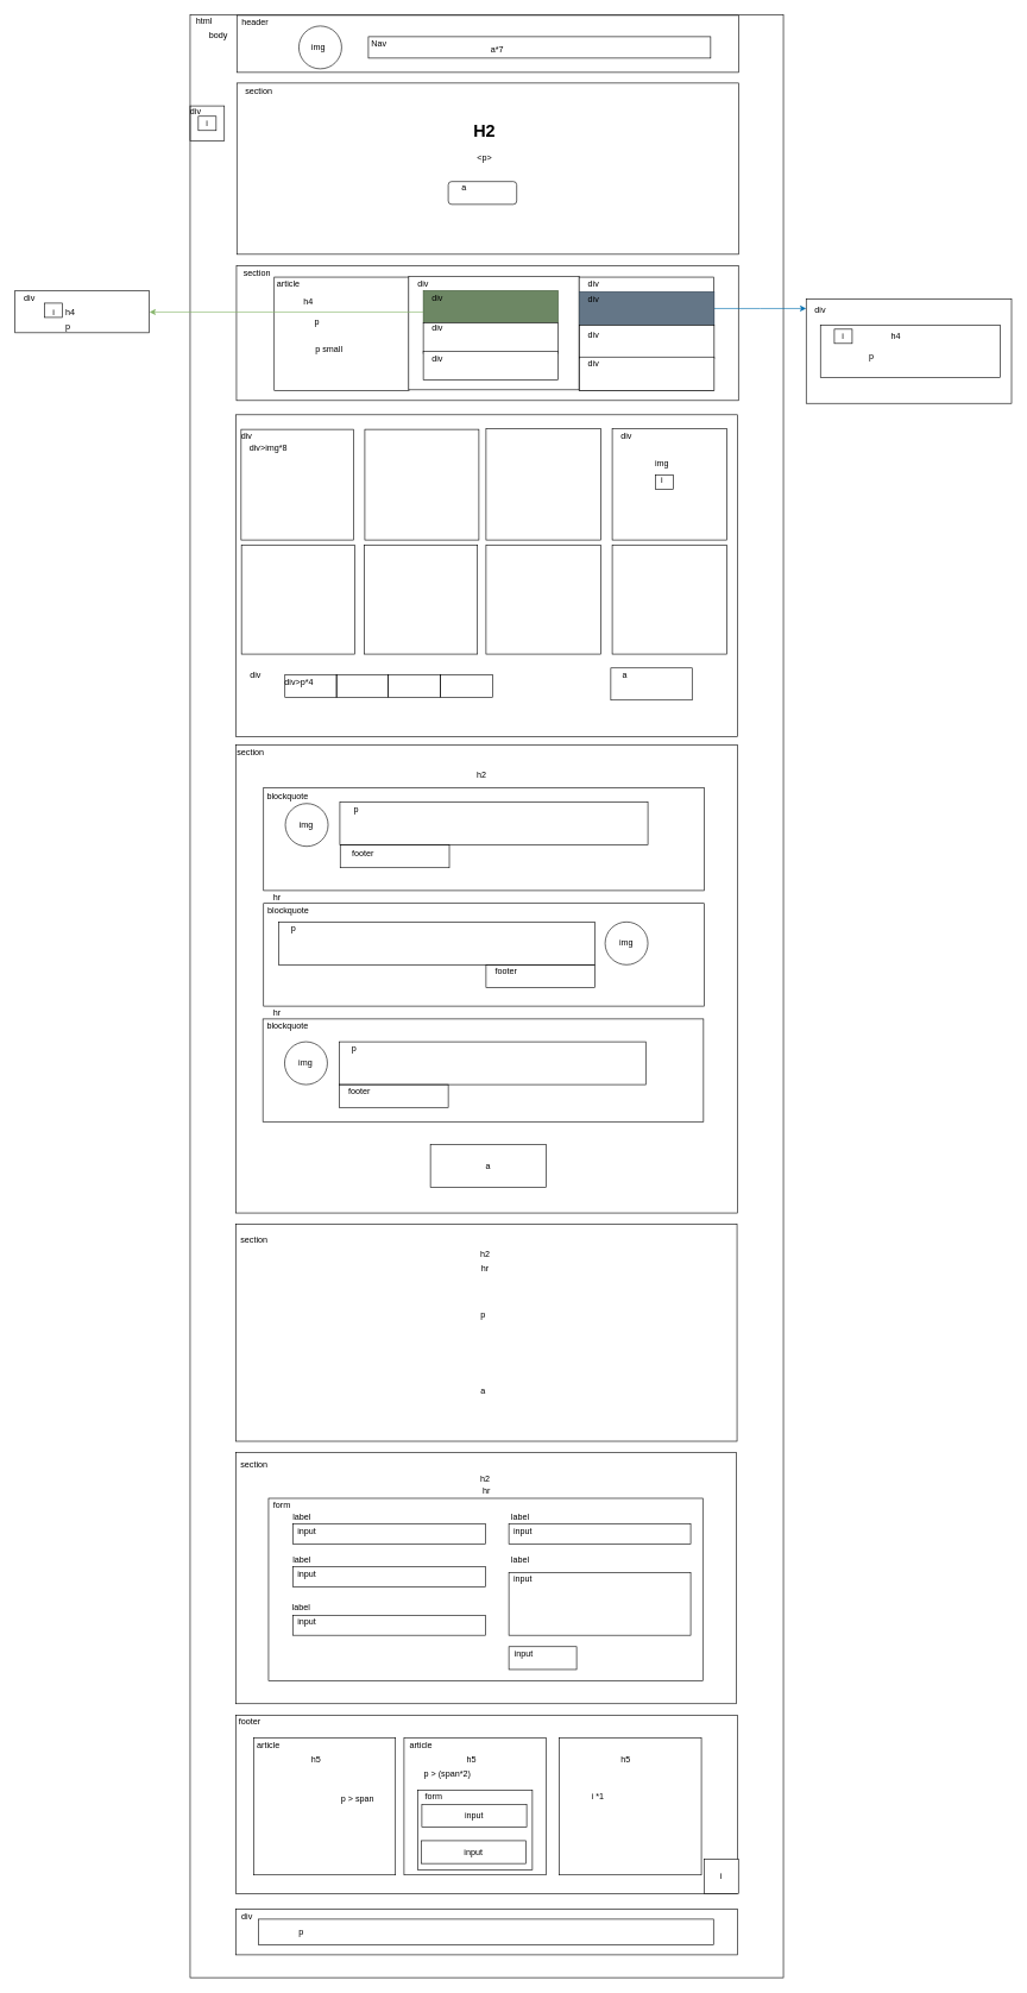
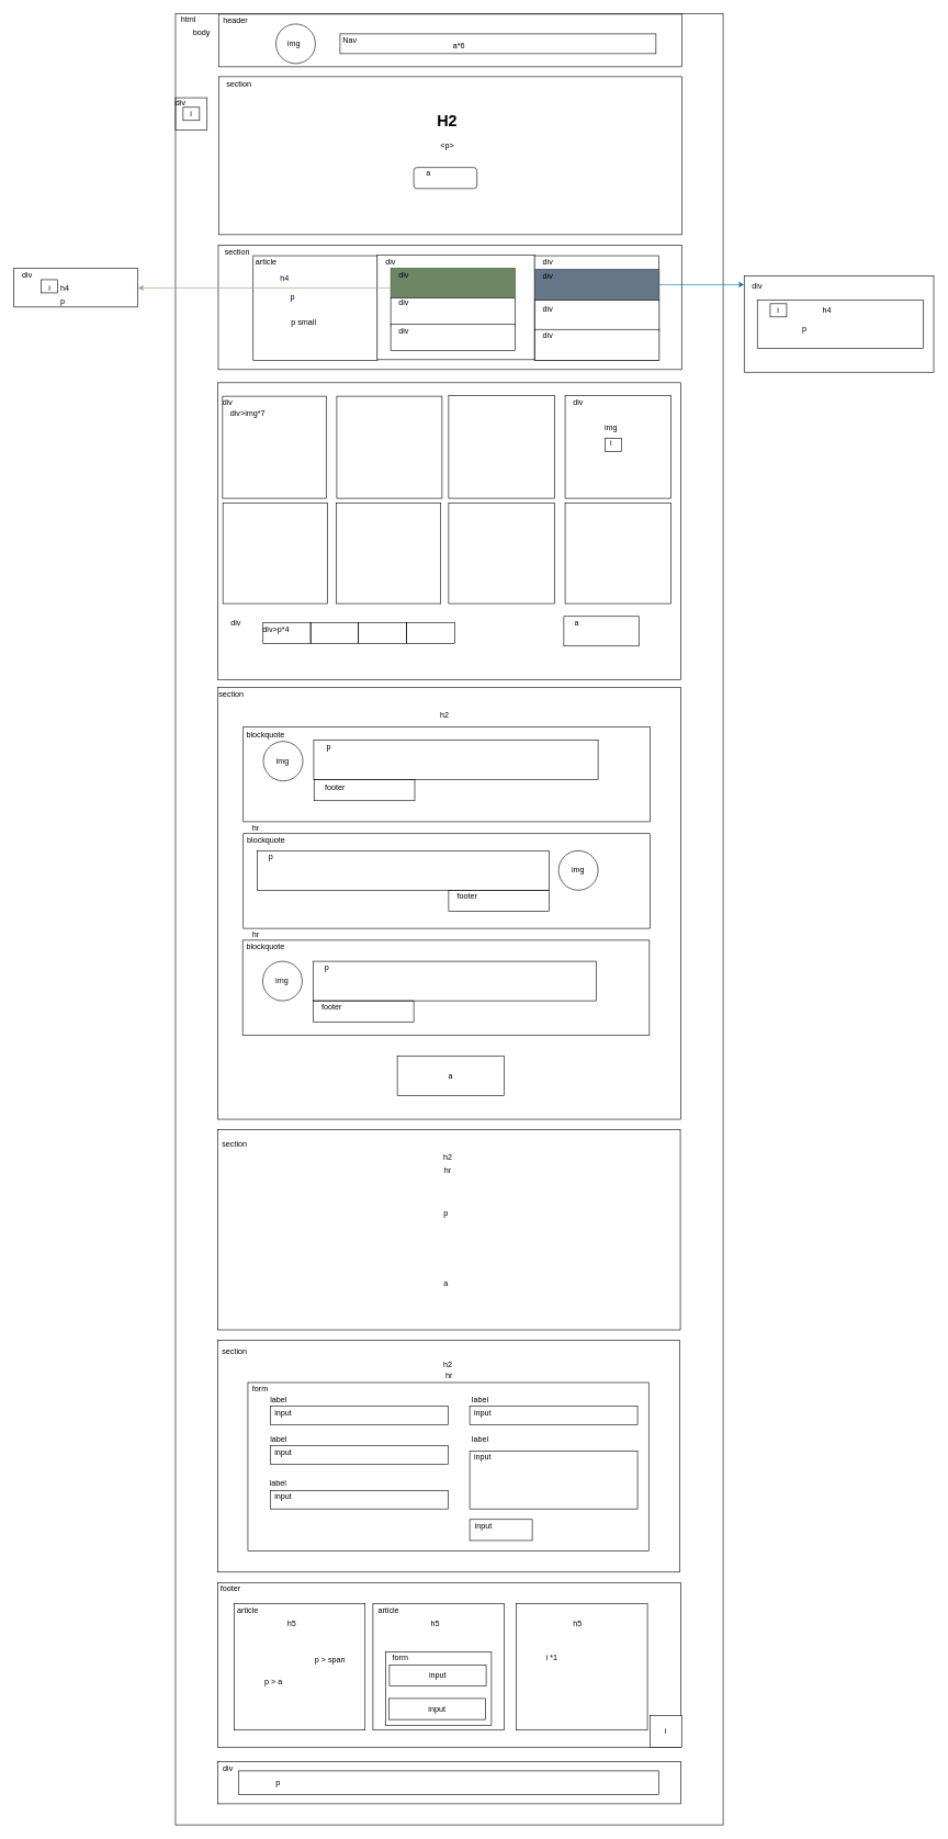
- <mxCell id="10" value="a*7" style="text;html=1;strokeColor=none;fillColor=none;align=center;verticalAlign=middle;whiteSpace=wrap;rounded=0;" vertex="1" parent="1"><mxGeometry x="679" y="56" width="36" height="28" as="geometry" /></mxCell>
+ <mxCell id="10" value="a*6" style="text;html=1;strokeColor=none;fillColor=none;align=center;verticalAlign=middle;whiteSpace=wrap;rounded=0;" vertex="1" parent="1"><mxGeometry x="679" y="56" width="36" height="28" as="geometry" /></mxCell>
- <mxCell id="42" value="&lt;div&gt;div&amp;gt;img*8&lt;/div&gt;" style="text;html=1;strokeColor=none;fillColor=none;align=center;verticalAlign=middle;whiteSpace=wrap;rounded=0;shadow=0;glass=0;comic=0;" vertex="1" parent="1"><mxGeometry x="357.5" y="619.5" width="36" height="16" as="geometry" /></mxCell>
+ <mxCell id="42" value="&lt;div&gt;div&amp;gt;img*7&lt;/div&gt;" style="text;html=1;strokeColor=none;fillColor=none;align=center;verticalAlign=middle;whiteSpace=wrap;rounded=0;shadow=0;glass=0;comic=0;" vertex="1" parent="1"><mxGeometry x="357.5" y="619.5" width="36" height="16" as="geometry" /></mxCell>
- <mxCell id="136" value="p &amp;gt; (span*2)" style="text;html=1;strokeColor=none;fillColor=none;align=center;verticalAlign=middle;whiteSpace=wrap;rounded=0;shadow=0;glass=0;comic=0;" vertex="1" parent="1"><mxGeometry x="587" y="2476" width="80" height="20" as="geometry" /></mxCell>
+ <mxCell id="137" value="p &amp;gt; a" style="text;html=1;strokeColor=none;fillColor=none;align=center;verticalAlign=middle;whiteSpace=wrap;rounded=0;shadow=0;glass=0;comic=0;" vertex="1" parent="1"><mxGeometry x="383" y="2545" width="64" height="20" as="geometry" /></mxCell>
